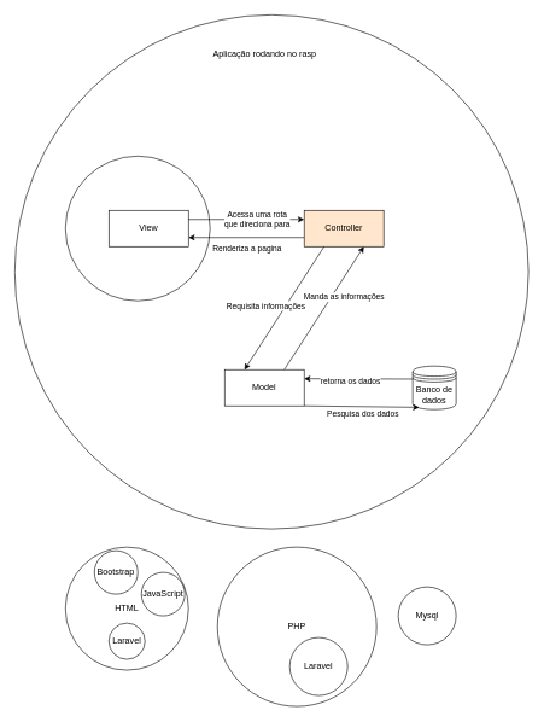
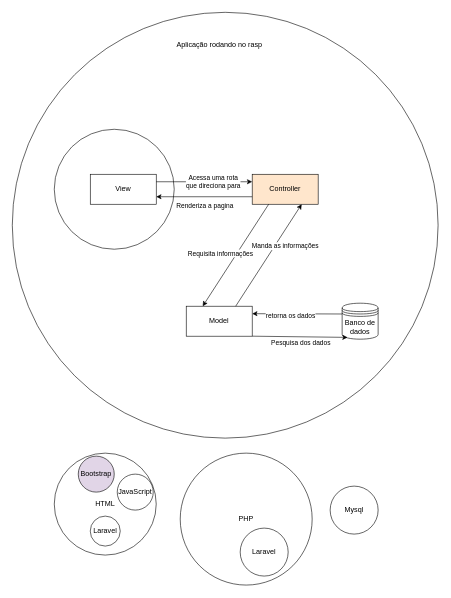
- <mxCell id="27" value="Bootstrap" style="ellipse;whiteSpace=wrap;html=1;aspect=fixed;" vertex="1" parent="1"><mxGeometry x="130" y="760" width="60" height="60" as="geometry" /></mxCell>
+ <mxCell id="27" value="Bootstrap" style="ellipse;whiteSpace=wrap;html=1;aspect=fixed;fillColor=#e1d5e7;" vertex="1" parent="1"><mxGeometry x="130" y="760" width="60" height="60" as="geometry" /></mxCell>
